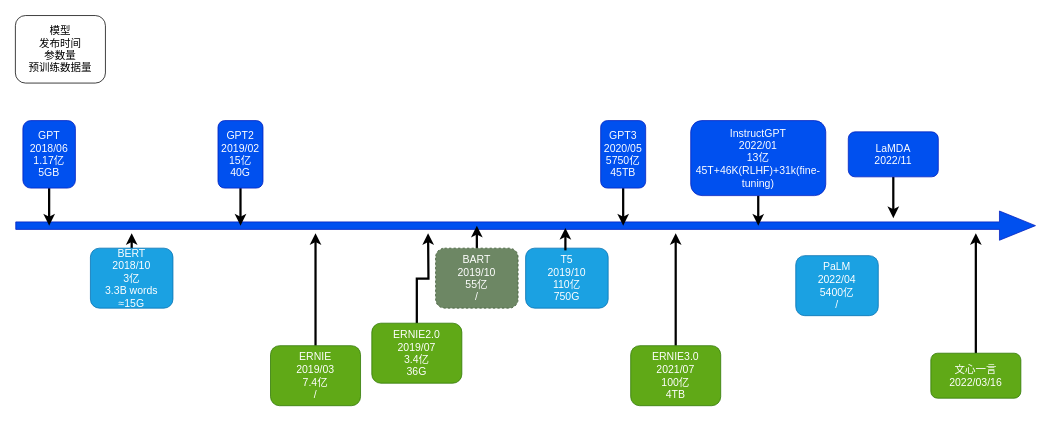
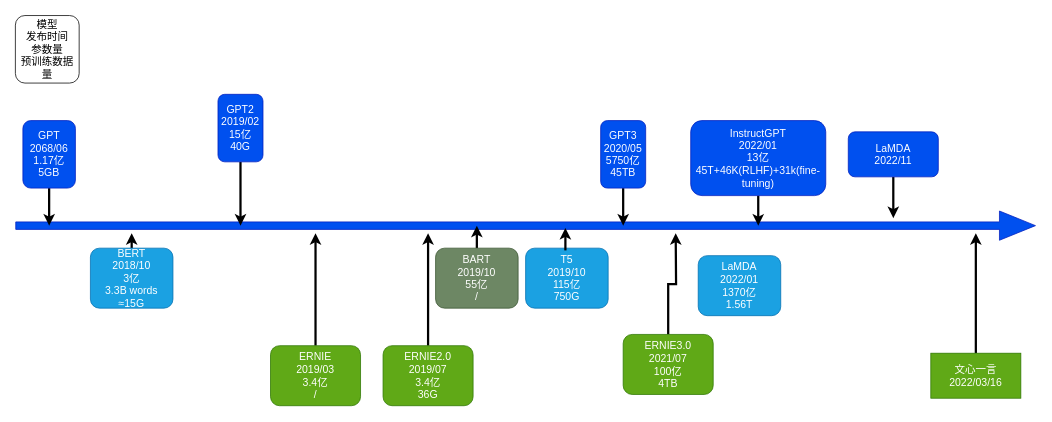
- <mxCell id="23" value="&lt;font style=&quot;font-size: 14px;&quot;&gt;模型&lt;br&gt;发布时间&lt;br&gt;参数量&lt;br style=&quot;border-color: var(--border-color);&quot;&gt;预训练数据量&lt;br&gt;&lt;/font&gt;" style="rounded=1;whiteSpace=wrap;html=1;" vertex="1" parent="1"><mxGeometry x="20" y="20" width="120" height="90" as="geometry" /></mxCell>
+ <mxCell id="23" value="&lt;font style=&quot;font-size: 14px;&quot;&gt;模型&lt;br&gt;发布时间&lt;br&gt;参数量&lt;br style=&quot;border-color: var(--border-color);&quot;&gt;预训练数据量&lt;br&gt;&lt;/font&gt;" style="rounded=1;whiteSpace=wrap;html=1;" vertex="1" parent="1"><mxGeometry x="20" y="20" width="85" height="90" as="geometry" /></mxCell>
- <mxCell id="4" value="&lt;font style=&quot;font-size: 14px;&quot;&gt;GPT&lt;br style=&quot;font-size: 14px;&quot;&gt;2018/06&lt;br style=&quot;font-size: 14px;&quot;&gt;1.17亿&lt;br style=&quot;border-color: var(--border-color); font-size: 14px;&quot;&gt;5GB&lt;/font&gt;" style="rounded=1;whiteSpace=wrap;html=1;fontSize=14;fillColor=#0050ef;fontColor=#ffffff;strokeColor=#001DBC;" vertex="1" parent="1"><mxGeometry x="30" y="160" width="70" height="90" as="geometry" /></mxCell>
+ <mxCell id="4" value="&lt;font style=&quot;font-size: 14px;&quot;&gt;GPT&lt;br style=&quot;font-size: 14px;&quot;&gt;2068/06&lt;br style=&quot;font-size: 14px;&quot;&gt;1.17亿&lt;br style=&quot;border-color: var(--border-color); font-size: 14px;&quot;&gt;5GB&lt;/font&gt;" style="rounded=1;whiteSpace=wrap;html=1;fontSize=14;fillColor=#0050ef;fontColor=#ffffff;strokeColor=#001DBC;" vertex="1" parent="1"><mxGeometry x="30" y="160" width="70" height="90" as="geometry" /></mxCell>
- <mxCell id="6" value="GPT2&lt;br style=&quot;font-size: 14px;&quot;&gt;2019/02&lt;br style=&quot;font-size: 14px;&quot;&gt;15亿&lt;br style=&quot;font-size: 14px;&quot;&gt;40G" style="rounded=1;whiteSpace=wrap;html=1;fontSize=14;fillColor=#0050ef;fontColor=#ffffff;strokeColor=#001DBC;" vertex="1" parent="1"><mxGeometry x="290" y="160" width="60" height="90" as="geometry" /></mxCell>
+ <mxCell id="6" value="GPT2&lt;br style=&quot;font-size: 14px;&quot;&gt;2019/02&lt;br style=&quot;font-size: 14px;&quot;&gt;15亿&lt;br style=&quot;font-size: 14px;&quot;&gt;40G" style="rounded=1;whiteSpace=wrap;html=1;fontSize=14;fillColor=#0050ef;fontColor=#ffffff;strokeColor=#001DBC;" vertex="1" parent="1"><mxGeometry x="290" y="125" width="60" height="90" as="geometry" /></mxCell>
- <mxCell id="8" value="BART&lt;br style=&quot;font-size: 14px;&quot;&gt;2019/10&lt;br style=&quot;font-size: 14px;&quot;&gt;55亿&lt;br style=&quot;font-size: 14px;&quot;&gt;/" style="rounded=1;whiteSpace=wrap;html=1;fontSize=14;fillColor=#6d8764;fontColor=#ffffff;strokeColor=#3A5431;dashed=1;" vertex="1" parent="1"><mxGeometry x="580" y="330" width="110" height="80" as="geometry" /></mxCell>
+ <mxCell id="8" value="BART&lt;br style=&quot;font-size: 14px;&quot;&gt;2019/10&lt;br style=&quot;font-size: 14px;&quot;&gt;55亿&lt;br style=&quot;font-size: 14px;&quot;&gt;/" style="rounded=1;whiteSpace=wrap;html=1;fontSize=14;fillColor=#6d8764;fontColor=#ffffff;strokeColor=#3A5431;" vertex="1" parent="1"><mxGeometry x="580" y="330" width="110" height="80" as="geometry" /></mxCell>
- <mxCell id="24" value="T5&lt;br style=&quot;font-size: 14px;&quot;&gt;2019/10&lt;br style=&quot;font-size: 14px;&quot;&gt;110亿&lt;br style=&quot;font-size: 14px;&quot;&gt;750G" style="rounded=1;whiteSpace=wrap;html=1;fontSize=14;fillColor=#1ba1e2;fontColor=#ffffff;strokeColor=#006EAF;" vertex="1" parent="1"><mxGeometry x="700" y="330" width="110" height="80" as="geometry" /></mxCell>
+ <mxCell id="24" value="T5&lt;br style=&quot;font-size: 14px;&quot;&gt;2019/10&lt;br style=&quot;font-size: 14px;&quot;&gt;115亿&lt;br style=&quot;font-size: 14px;&quot;&gt;750G" style="rounded=1;whiteSpace=wrap;html=1;fontSize=14;fillColor=#1ba1e2;fontColor=#ffffff;strokeColor=#006EAF;" vertex="1" parent="1"><mxGeometry x="700" y="330" width="110" height="80" as="geometry" /></mxCell>
+ <mxCell id="29" value="LaMDA&lt;br style=&quot;font-size: 14px;&quot;&gt;2022/01&lt;br style=&quot;font-size: 14px;&quot;&gt;1370亿&lt;br style=&quot;font-size: 14px;&quot;&gt;1.56T" style="rounded=1;whiteSpace=wrap;html=1;fontSize=14;fillColor=#1ba1e2;fontColor=#ffffff;strokeColor=#006EAF;" vertex="1" parent="1"><mxGeometry x="930" y="340" width="110" height="80" as="geometry" /></mxCell>
- <mxCell id="28" value="PaLM&lt;br style=&quot;font-size: 14px;&quot;&gt;2022/04&lt;br style=&quot;font-size: 14px;&quot;&gt;5400亿&lt;br style=&quot;font-size: 14px;&quot;&gt;/" style="rounded=1;whiteSpace=wrap;html=1;fontSize=14;fillColor=#1ba1e2;fontColor=#ffffff;strokeColor=#006EAF;" vertex="1" parent="1"><mxGeometry x="1060" y="340" width="110" height="80" as="geometry" /></mxCell>
- <mxCell id="26" value="ERNIE2.0&lt;br style=&quot;font-size: 14px;&quot;&gt;2019/07&lt;br&gt;3.4亿&lt;br&gt;36G" style="rounded=1;whiteSpace=wrap;html=1;fontSize=14;fillColor=#60a917;fontColor=#ffffff;strokeColor=#2D7600;" vertex="1" parent="1"><mxGeometry x="495" y="430" width="120" height="80" as="geometry" /></mxCell>
+ <mxCell id="26" value="ERNIE2.0&lt;br style=&quot;font-size: 14px;&quot;&gt;2019/07&lt;br&gt;3.4亿&lt;br&gt;36G" style="rounded=1;whiteSpace=wrap;html=1;fontSize=14;fillColor=#60a917;fontColor=#ffffff;strokeColor=#2D7600;" vertex="1" parent="1"><mxGeometry x="510" y="460" width="120" height="80" as="geometry" /></mxCell>
- <mxCell id="18" value="ERNIE&lt;br style=&quot;font-size: 14px;&quot;&gt;2019/03&lt;br&gt;7.4亿&lt;br&gt;/" style="rounded=1;whiteSpace=wrap;html=1;fontSize=14;fillColor=#60a917;fontColor=#ffffff;strokeColor=#2D7600;" vertex="1" parent="1"><mxGeometry x="360" y="460" width="120" height="80" as="geometry" /></mxCell>
+ <mxCell id="18" value="ERNIE&lt;br style=&quot;font-size: 14px;&quot;&gt;2019/03&lt;br&gt;3.4亿&lt;br&gt;/" style="rounded=1;whiteSpace=wrap;html=1;fontSize=14;fillColor=#60a917;fontColor=#ffffff;strokeColor=#2D7600;" vertex="1" parent="1"><mxGeometry x="360" y="460" width="120" height="80" as="geometry" /></mxCell>
- <mxCell id="20" value="ERNIE3.0&lt;br style=&quot;font-size: 14px;&quot;&gt;2021/07&lt;br&gt;100亿&lt;br style=&quot;font-size: 14px;&quot;&gt;4TB" style="rounded=1;whiteSpace=wrap;html=1;fontSize=14;fillColor=#60a917;fontColor=#ffffff;strokeColor=#2D7600;" vertex="1" parent="1"><mxGeometry x="840" y="460" width="120" height="80" as="geometry" /></mxCell>
+ <mxCell id="20" value="ERNIE3.0&lt;br style=&quot;font-size: 14px;&quot;&gt;2021/07&lt;br&gt;100亿&lt;br style=&quot;font-size: 14px;&quot;&gt;4TB" style="rounded=1;whiteSpace=wrap;html=1;fontSize=14;fillColor=#60a917;fontColor=#ffffff;strokeColor=#2D7600;" vertex="1" parent="1"><mxGeometry x="830" y="445" width="120" height="80" as="geometry" /></mxCell>
- <mxCell id="22" value="文心一言&lt;br style=&quot;font-size: 14px;&quot;&gt;2022/03/16" style="rounded=1;whiteSpace=wrap;html=1;fontSize=14;fillColor=#60a917;fontColor=#ffffff;strokeColor=#2D7600;" vertex="1" parent="1"><mxGeometry x="1240" y="470" width="120" height="60" as="geometry" /></mxCell>
+ <mxCell id="22" value="文心一言&lt;br style=&quot;font-size: 14px;&quot;&gt;2022/03/16" style="whiteSpace=wrap;html=1;fontSize=14;fillColor=#60a917;fontColor=#ffffff;strokeColor=#2D7600;rounded=0;" vertex="1" parent="1"><mxGeometry x="1240" y="470" width="120" height="60" as="geometry" /></mxCell>
